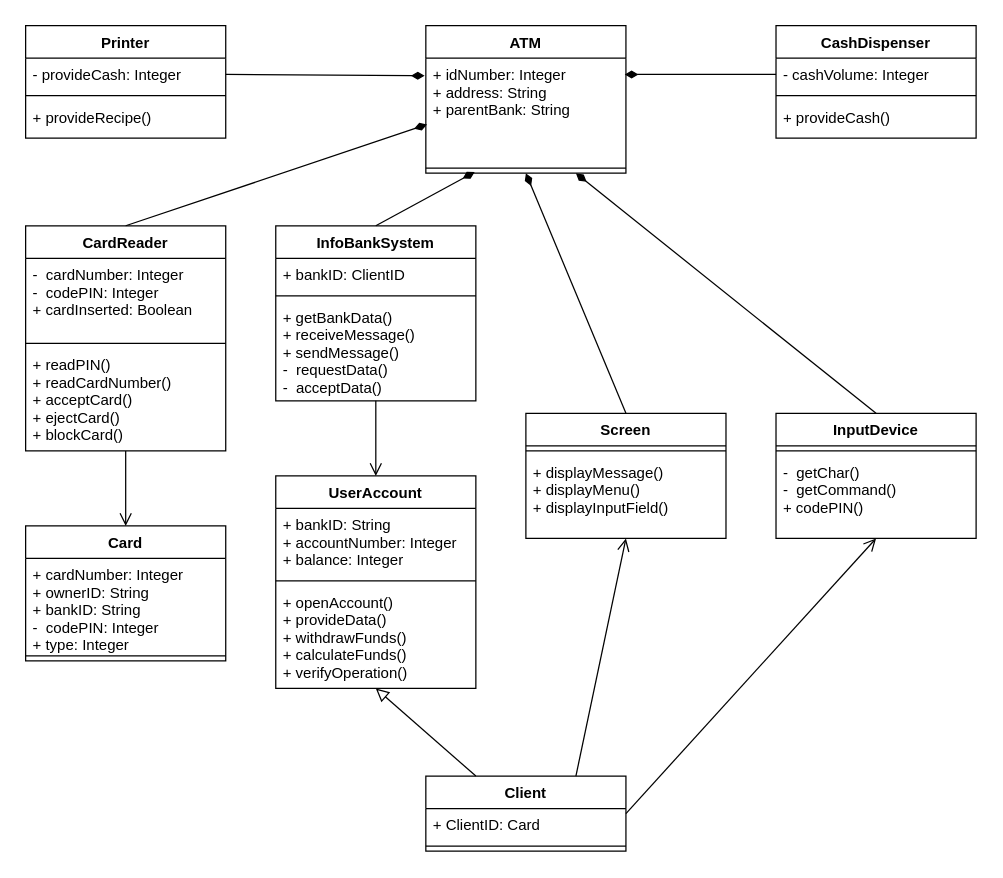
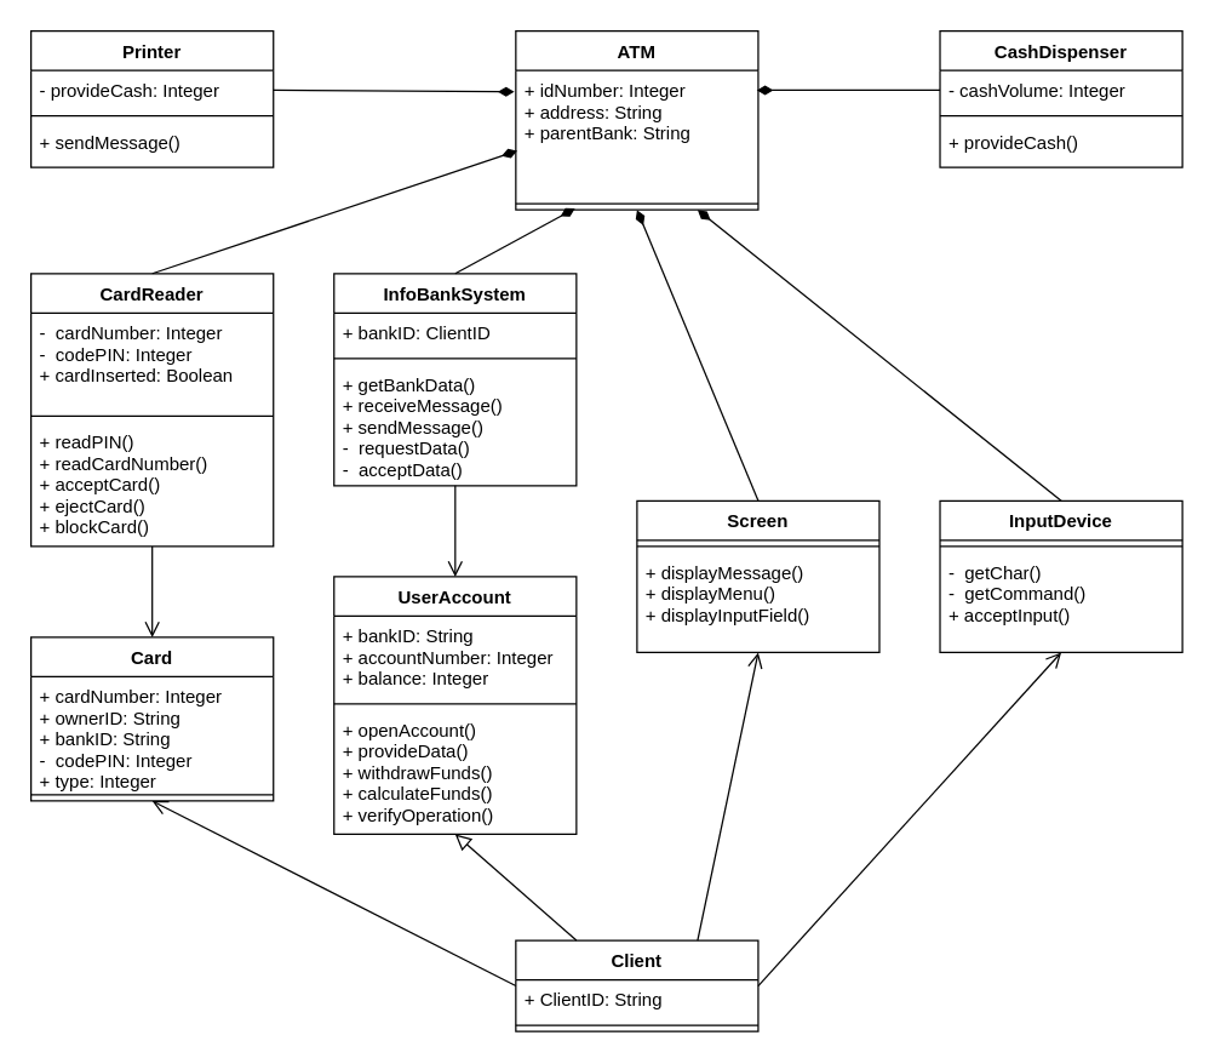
- <mxCell id="17" value="+ provideRecipe()" style="text;strokeColor=none;fillColor=none;align=left;verticalAlign=top;spacingLeft=4;spacingRight=4;overflow=hidden;rotatable=0;points=[[0,0.5],[1,0.5]];portConstraint=eastwest;" vertex="1" parent="14"><mxGeometry y="60" width="160" height="30" as="geometry" /></mxCell>
+ <mxCell id="17" value="+ sendMessage()" style="text;strokeColor=none;fillColor=none;align=left;verticalAlign=top;spacingLeft=4;spacingRight=4;overflow=hidden;rotatable=0;points=[[0,0.5],[1,0.5]];portConstraint=eastwest;" vertex="1" parent="14"><mxGeometry y="60" width="160" height="30" as="geometry" /></mxCell>
- <mxCell id="23" value="-  getChar()&#10;-  getCommand()&#10;+ codePIN()&#10;" style="text;strokeColor=none;fillColor=none;align=left;verticalAlign=top;spacingLeft=4;spacingRight=4;overflow=hidden;rotatable=0;points=[[0,0.5],[1,0.5]];portConstraint=eastwest;" vertex="1" parent="21"><mxGeometry y="34" width="160" height="66" as="geometry" /></mxCell>
+ <mxCell id="23" value="-  getChar()&#10;-  getCommand()&#10;+ acceptInput()&#10;" style="text;strokeColor=none;fillColor=none;align=left;verticalAlign=top;spacingLeft=4;spacingRight=4;overflow=hidden;rotatable=0;points=[[0,0.5],[1,0.5]];portConstraint=eastwest;" vertex="1" parent="21"><mxGeometry y="34" width="160" height="66" as="geometry" /></mxCell>
+ <mxCell id="38" value="" style="endArrow=open;startArrow=none;endFill=0;startFill=0;endSize=8;html=1;verticalAlign=bottom;labelBackgroundColor=none;strokeWidth=1;rounded=0;exitX=0;exitY=0.5;exitDx=0;exitDy=0;entryX=0.5;entryY=1;entryDx=0;entryDy=0;" edge="1" parent="1" source="35" target="32"><mxGeometry width="160" relative="1" as="geometry"><mxPoint x="320" y="530" as="sourcePoint" /><mxPoint x="480" y="530" as="targetPoint" /></mxGeometry></mxCell>
- <mxCell id="36" value="+ ClientID: Card" style="text;strokeColor=none;fillColor=none;align=left;verticalAlign=top;spacingLeft=4;spacingRight=4;overflow=hidden;rotatable=0;points=[[0,0.5],[1,0.5]];portConstraint=eastwest;" vertex="1" parent="35"><mxGeometry y="26" width="160" height="26" as="geometry" /></mxCell>
+ <mxCell id="36" value="+ ClientID: String" style="text;strokeColor=none;fillColor=none;align=left;verticalAlign=top;spacingLeft=4;spacingRight=4;overflow=hidden;rotatable=0;points=[[0,0.5],[1,0.5]];portConstraint=eastwest;" vertex="1" parent="35"><mxGeometry y="26" width="160" height="26" as="geometry" /></mxCell>
